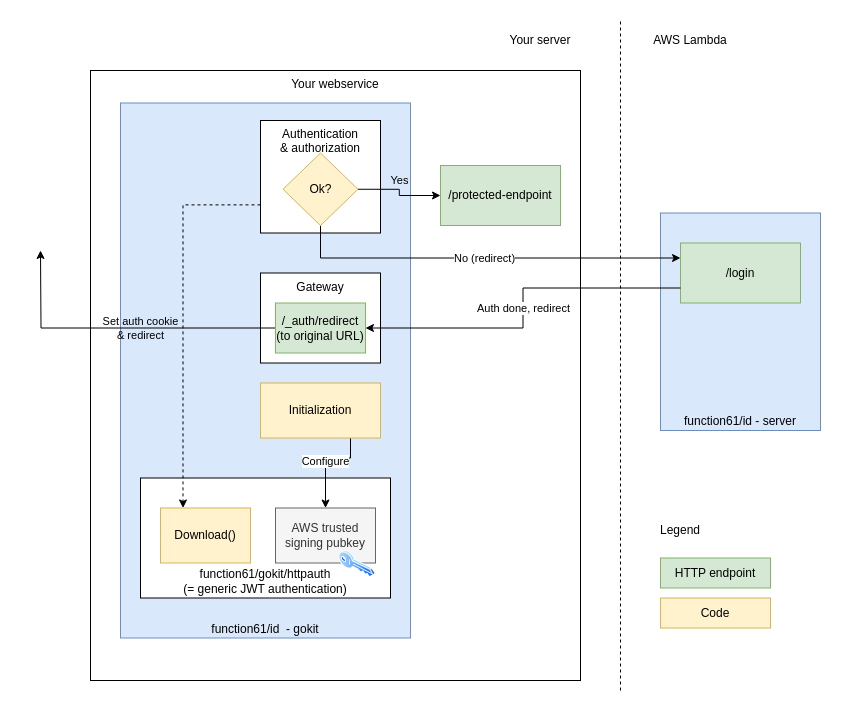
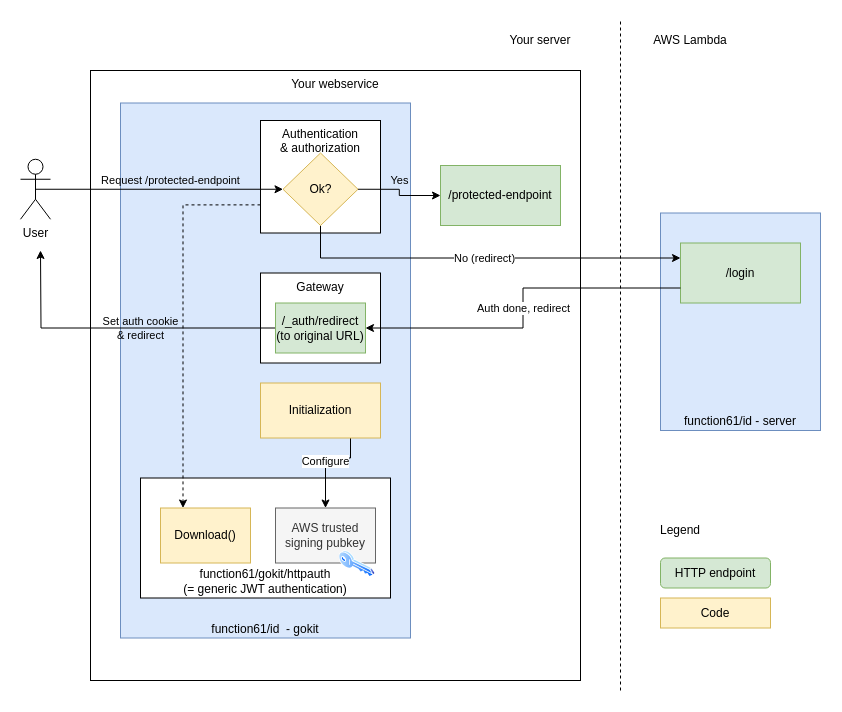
+ <mxCell id="15" value="User" style="shape=umlActor;verticalLabelPosition=bottom;labelBackgroundColor=#ffffff;verticalAlign=top;html=1;outlineConnect=0;" vertex="1" parent="1"><mxGeometry x="20" y="158.75" width="30" height="60" as="geometry" /></mxCell>
+ <mxCell id="14" value="Request /protected-endpoint" style="edgeStyle=orthogonalEdgeStyle;rounded=0;orthogonalLoop=1;jettySize=auto;html=1;exitX=0.5;exitY=0.5;exitDx=0;exitDy=0;exitPerimeter=0;entryX=0;entryY=0.5;entryDx=0;entryDy=0;labelBackgroundColor=none;" edge="1" parent="1" source="15" target="22"><mxGeometry x="0.091" y="9" relative="1" as="geometry"><mxPoint as="offset" /></mxGeometry></mxCell>
- <mxCell id="27" value="HTTP endpoint" style="rounded=0;whiteSpace=wrap;html=1;fillColor=#d5e8d4;strokeColor=#82b366;" vertex="1" parent="1"><mxGeometry x="660" y="557.5" width="110" height="30" as="geometry" /></mxCell>
+ <mxCell id="27" value="HTTP endpoint" style="whiteSpace=wrap;html=1;fillColor=#d5e8d4;strokeColor=#82b366;rounded=1;" vertex="1" parent="1"><mxGeometry x="660" y="557.5" width="110" height="30" as="geometry" /></mxCell>
